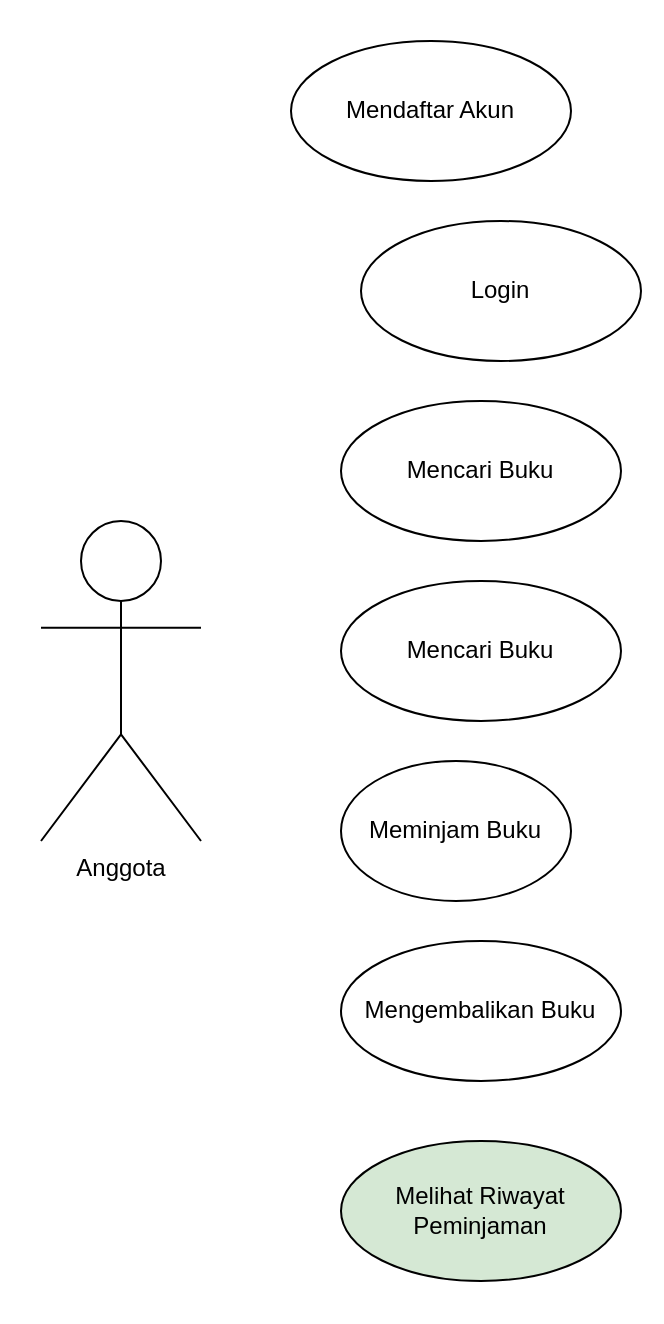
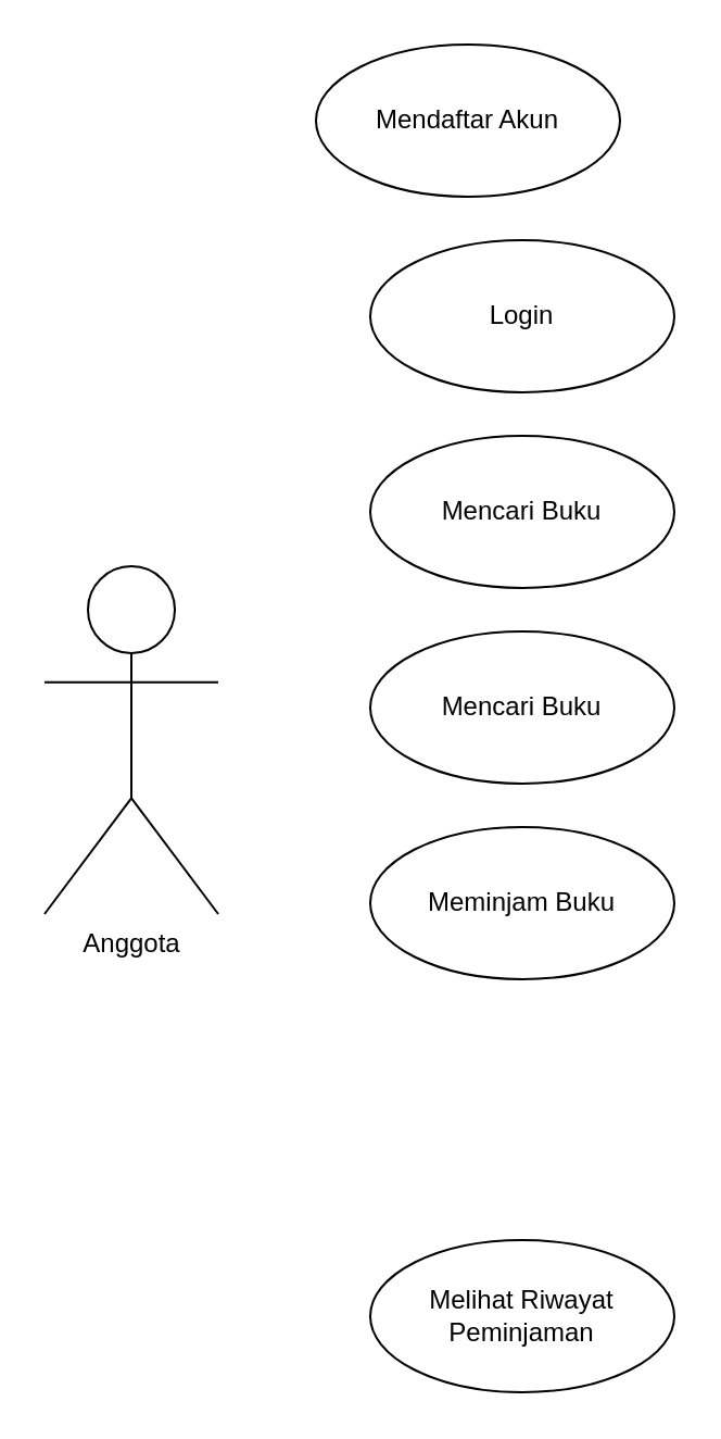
- <mxCell id="4" value="Login" style="ellipse;whiteSpace=wrap;html=1;" vertex="1" parent="1"><mxGeometry x="180" y="110" width="140" height="70" as="geometry" /></mxCell>
+ <mxCell id="4" value="Login" style="ellipse;whiteSpace=wrap;html=1;" vertex="1" parent="1"><mxGeometry x="170" y="110" width="140" height="70" as="geometry" /></mxCell>
- <mxCell id="7" value="Meminjam Buku" style="ellipse;whiteSpace=wrap;html=1;" vertex="1" parent="1"><mxGeometry x="170" y="380" width="115" height="70" as="geometry" /></mxCell>
+ <mxCell id="7" value="Meminjam Buku" style="ellipse;whiteSpace=wrap;html=1;" vertex="1" parent="1"><mxGeometry x="170" y="380" width="140" height="70" as="geometry" /></mxCell>
- <mxCell id="8" value="Mengembalikan Buku" style="ellipse;whiteSpace=wrap;html=1;" vertex="1" parent="1"><mxGeometry x="170" y="470" width="140" height="70" as="geometry" /></mxCell>
- <mxCell id="9" value="Melihat Riwayat Peminjaman" style="ellipse;whiteSpace=wrap;html=1;fillColor=#d5e8d4;" vertex="1" parent="1"><mxGeometry x="170" y="570" width="140" height="70" as="geometry" /></mxCell>
+ <mxCell id="9" value="Melihat Riwayat Peminjaman" style="ellipse;whiteSpace=wrap;html=1;" vertex="1" parent="1"><mxGeometry x="170" y="570" width="140" height="70" as="geometry" /></mxCell>
